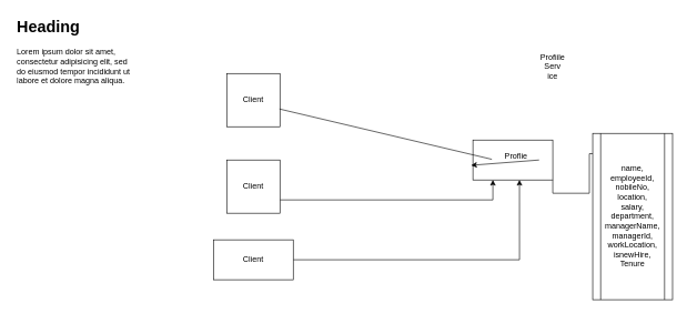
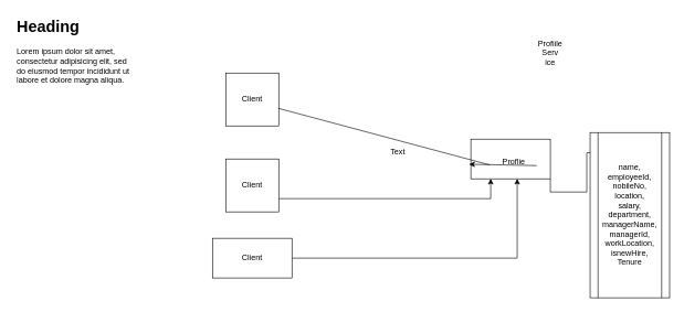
- <mxCell id="12" value="Profiile Serv ice" style="text;html=1;strokeColor=none;fillColor=none;align=center;verticalAlign=middle;whiteSpace=wrap;rounded=0;" vertex="1" parent="1"><mxGeometry x="810" y="90" width="40" height="20" as="geometry" /></mxCell>
+ <mxCell id="12" value="Profiile Serv ice" style="text;html=1;strokeColor=none;fillColor=none;align=center;verticalAlign=middle;whiteSpace=wrap;rounded=0;" vertex="1" parent="1"><mxGeometry x="810" y="70" width="40" height="20" as="geometry" /></mxCell>
+ <mxCell id="11" value="Text" style="text;html=1;strokeColor=none;fillColor=none;align=center;verticalAlign=middle;whiteSpace=wrap;rounded=0;" vertex="1" parent="1"><mxGeometry x="580" y="220" width="40" height="20" as="geometry" /></mxCell>
- <mxCell id="14" value="Proflie" style="text;html=1;strokeColor=none;fillColor=none;align=center;verticalAlign=middle;whiteSpace=wrap;rounded=0;" vertex="1" parent="1"><mxGeometry x="740" y="220" width="70" height="30" as="geometry" /></mxCell>
+ <mxCell id="14" value="Proflie" style="text;html=1;strokeColor=none;fillColor=none;align=center;verticalAlign=middle;whiteSpace=wrap;rounded=0;" vertex="1" parent="1"><mxGeometry x="740" y="230" width="70" height="30" as="geometry" /></mxCell>
